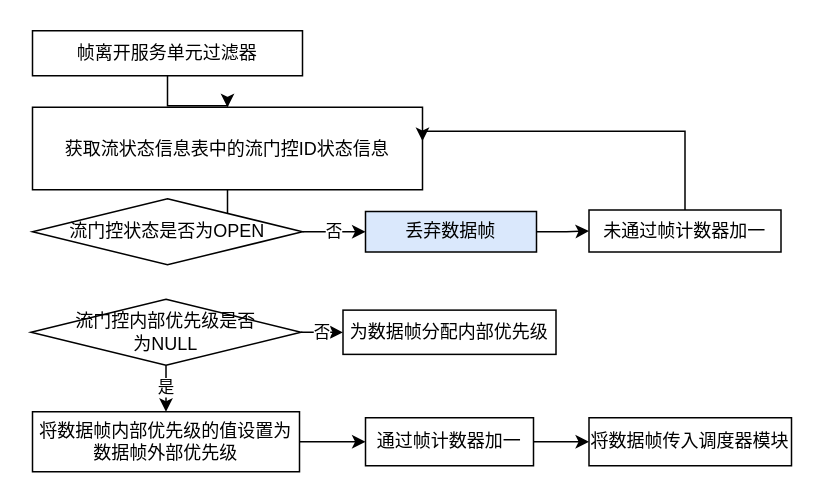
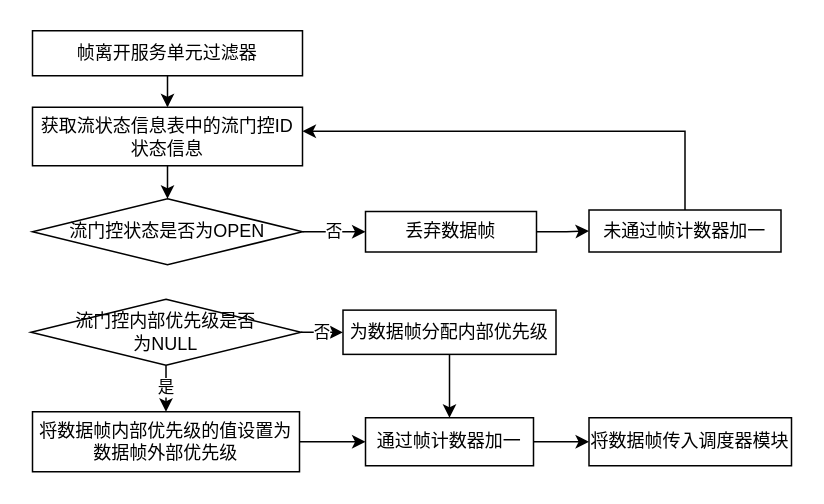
- <mxCell id="7" value="&lt;font style=&quot;font-size: 12px&quot;&gt;获取流状态信息表中的流门控ID状态信息&lt;/font&gt;" style="rounded=0;whiteSpace=wrap;html=1;fontSize=12;" parent="1" vertex="1"><mxGeometry x="21" y="71" width="260" height="55" as="geometry" /></mxCell>
+ <mxCell id="7" value="&lt;font style=&quot;font-size: 12px&quot;&gt;获取流状态信息表中的流门控ID状态信息&lt;/font&gt;" style="rounded=0;whiteSpace=wrap;html=1;fontSize=12;" parent="1" vertex="1"><mxGeometry x="21" y="71" width="180" height="39" as="geometry" /></mxCell>
- <mxCell id="14" value="丢弃数据帧" style="rounded=0;whiteSpace=wrap;html=1;fontSize=12;fillColor=#dae8fc;" parent="1" vertex="1"><mxGeometry x="243" y="140.5" width="114" height="27" as="geometry" /></mxCell>
+ <mxCell id="14" value="丢弃数据帧" style="rounded=0;whiteSpace=wrap;html=1;fontSize=12;" parent="1" vertex="1"><mxGeometry x="243" y="140.5" width="114" height="27" as="geometry" /></mxCell>
+ <mxCell id="17" value="" style="edgeStyle=orthogonalEdgeStyle;rounded=0;orthogonalLoop=1;jettySize=auto;html=1;" parent="1" source="18" target="20" edge="1"><mxGeometry relative="1" as="geometry" /></mxCell>
